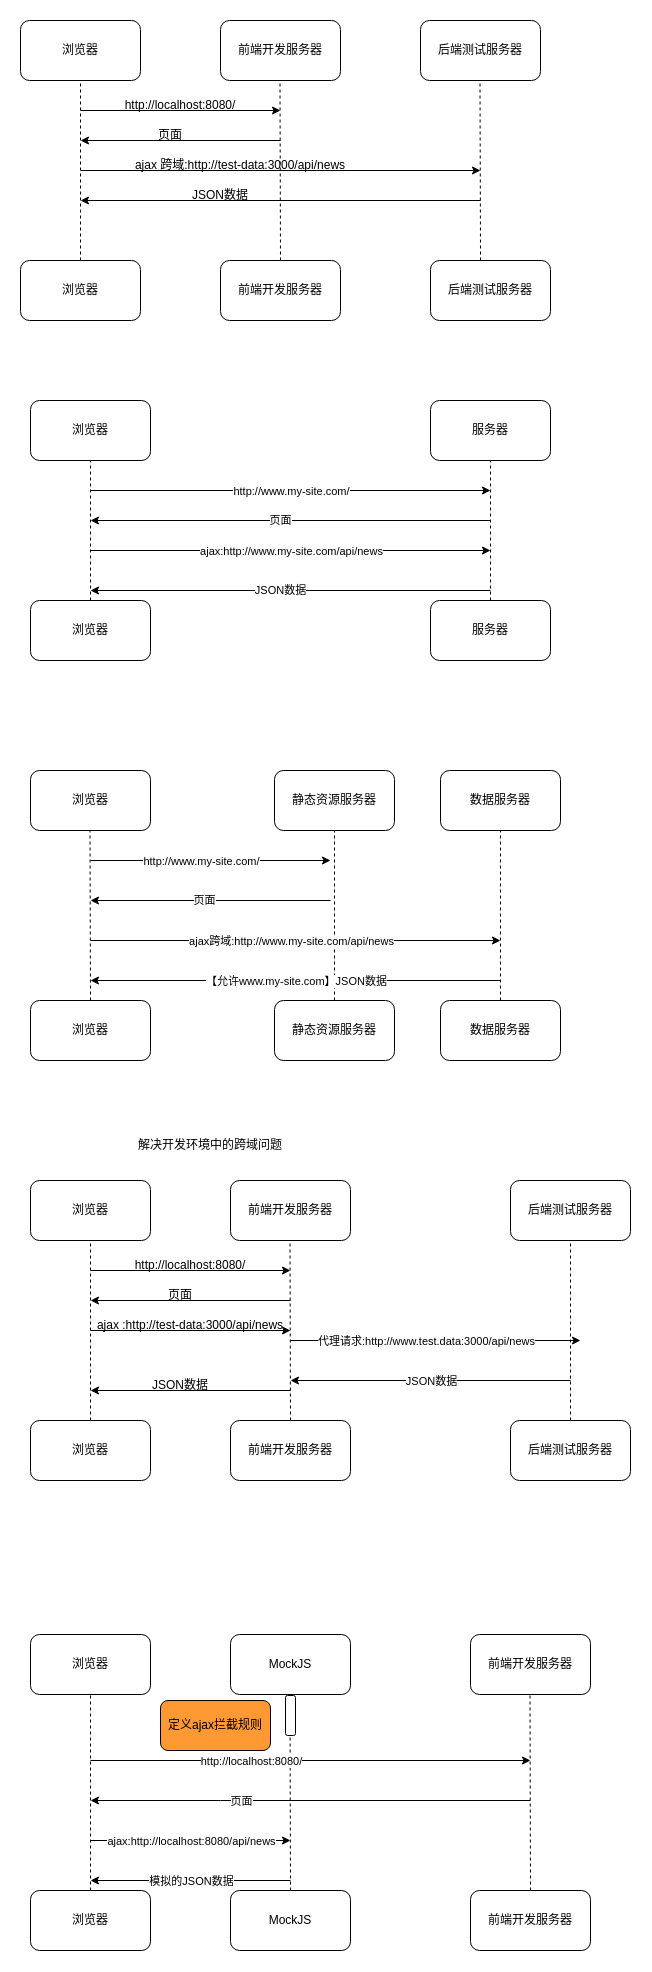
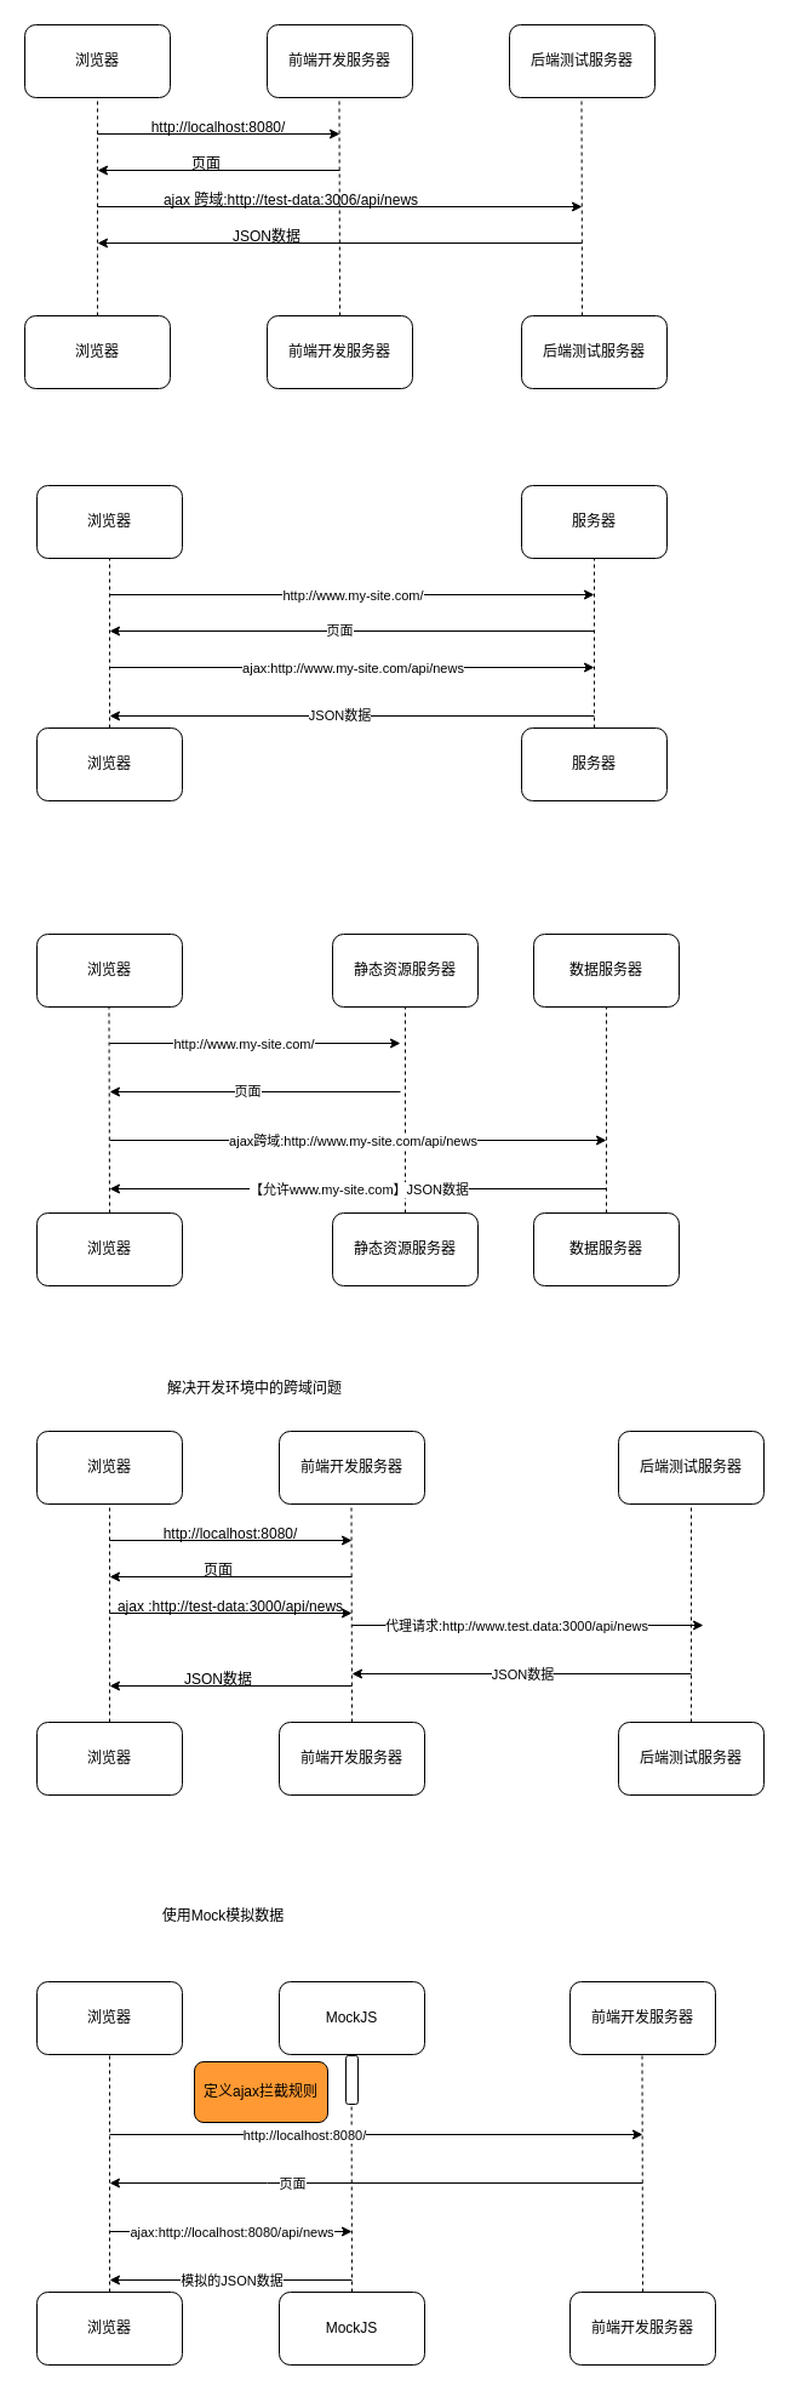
- <mxCell id="17" value="ajax 跨域:http://test-data:3000/api/news" style="text;strokeColor=none;align=center;fillColor=none;html=1;verticalAlign=middle;whiteSpace=wrap;rounded=0;" parent="1" vertex="1"><mxGeometry x="120" y="150" width="240" height="30" as="geometry" /></mxCell>
+ <mxCell id="17" value="ajax 跨域:http://test-data:3006/api/news" style="text;strokeColor=none;align=center;fillColor=none;html=1;verticalAlign=middle;whiteSpace=wrap;rounded=0;" parent="1" vertex="1"><mxGeometry x="120" y="150" width="240" height="30" as="geometry" /></mxCell>
+ <mxCell id="70" value="使用Mock模拟数据" style="text;strokeColor=none;align=center;fillColor=none;html=1;verticalAlign=middle;whiteSpace=wrap;rounded=0;" vertex="1" parent="1"><mxGeometry x="94" y="1560" width="180" height="40" as="geometry" /></mxCell>
